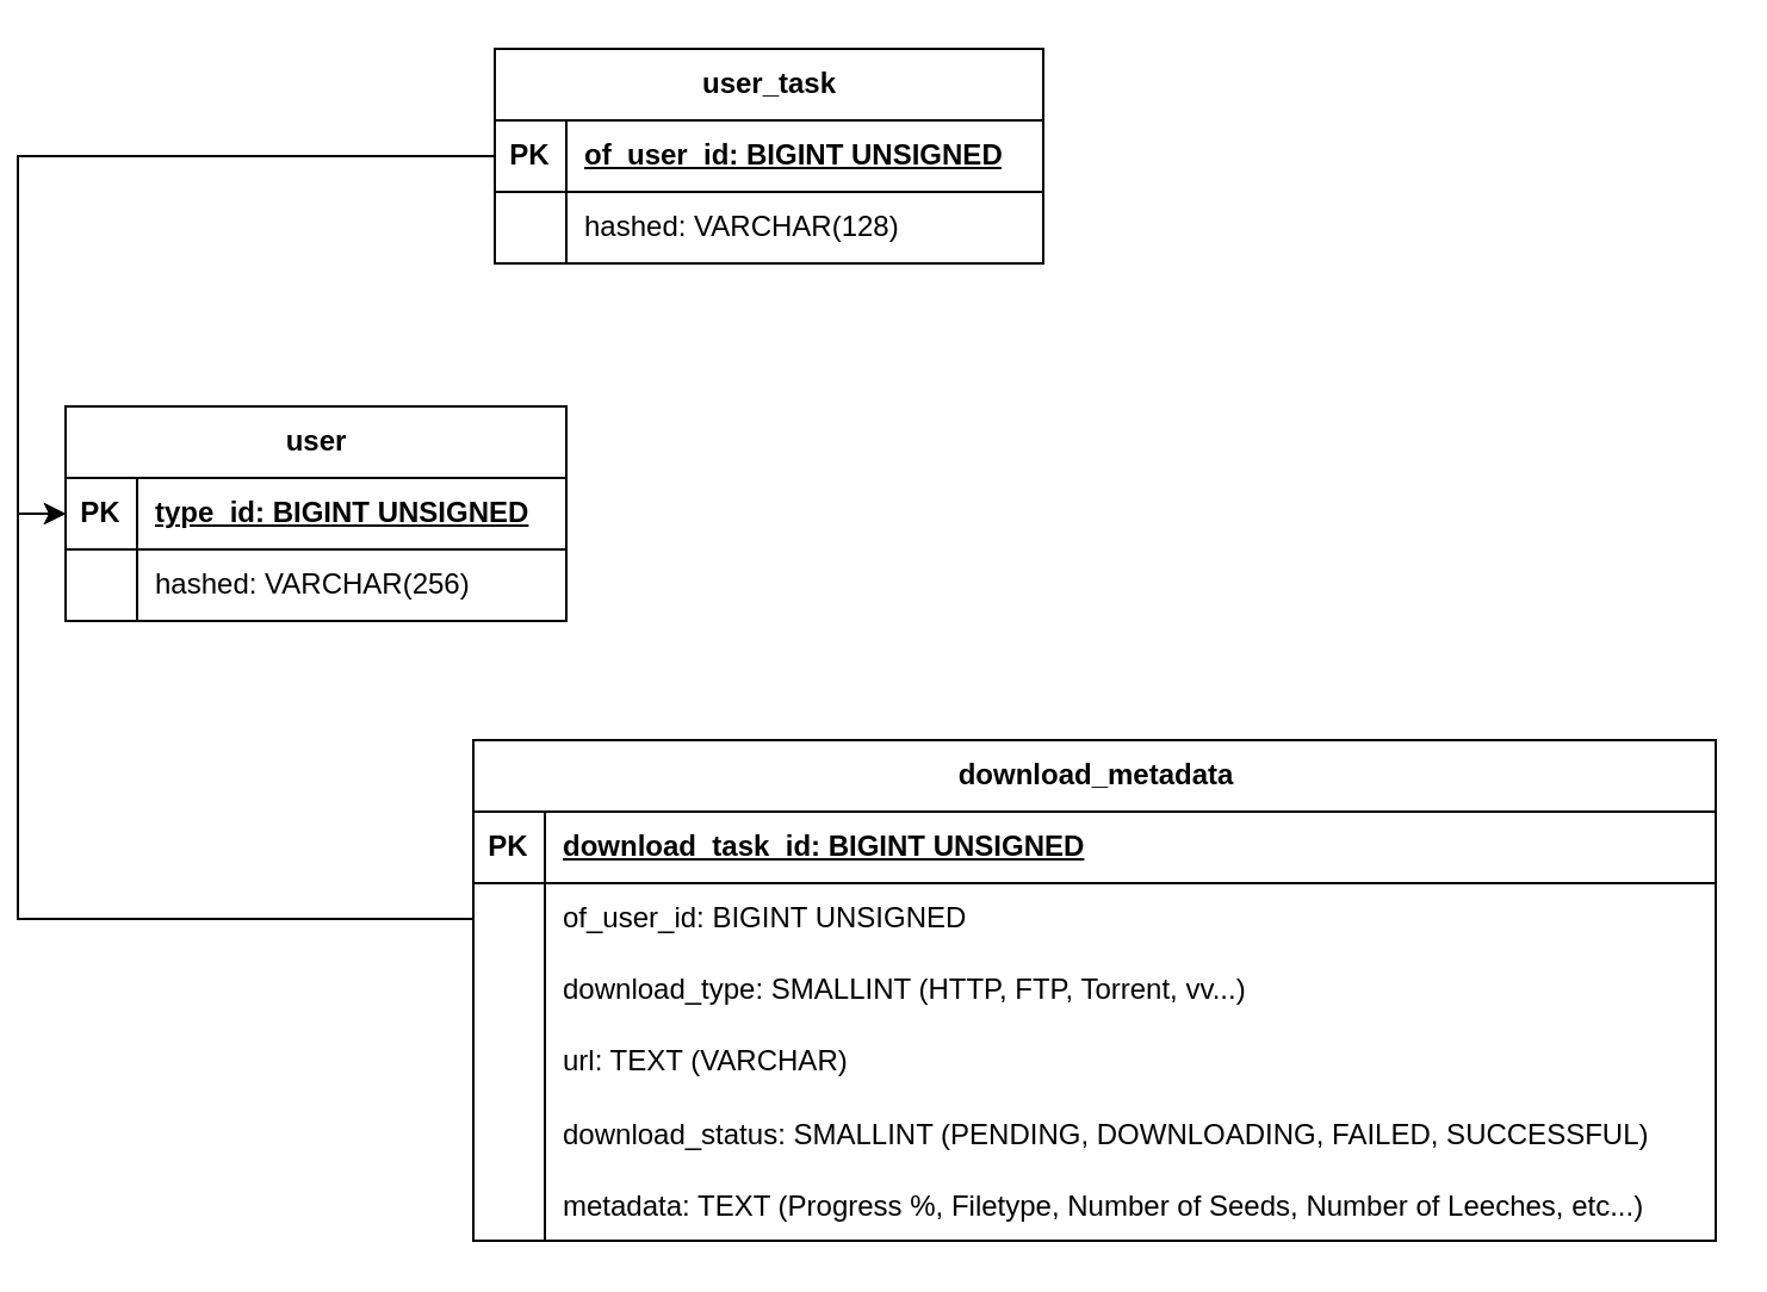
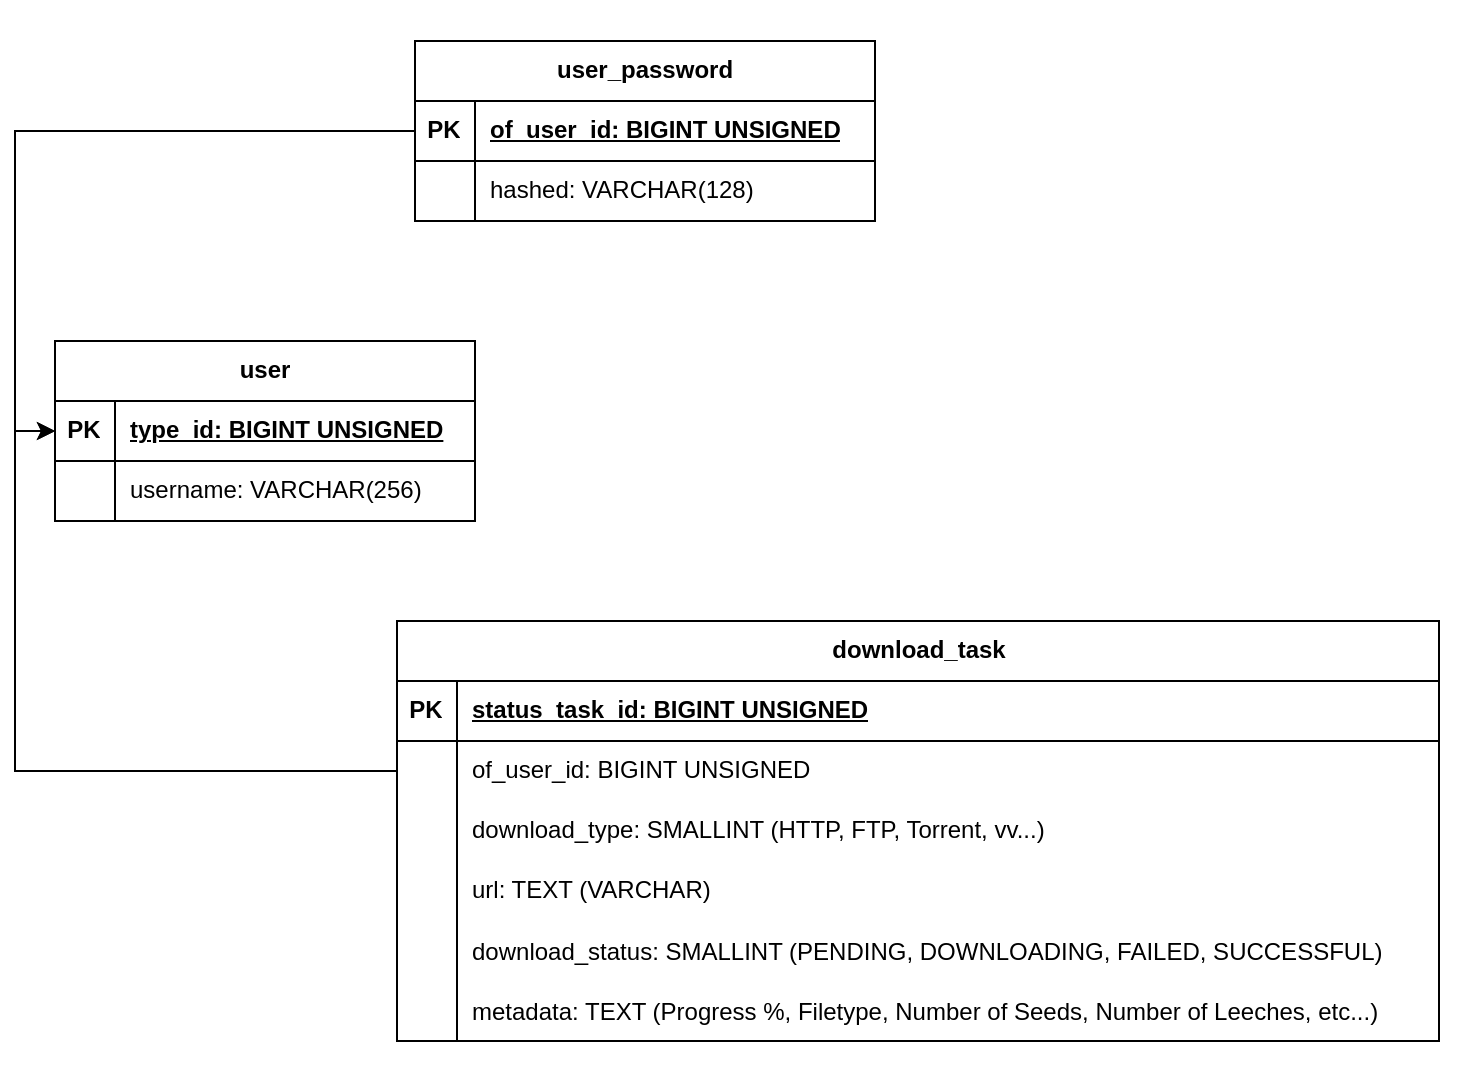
- <mxCell id="9" value="user_task" style="shape=table;startSize=30;container=1;collapsible=1;childLayout=tableLayout;fixedRows=1;rowLines=0;fontStyle=1;align=center;resizeLast=1;html=1;" vertex="1" parent="1"><mxGeometry x="200" y="20" width="230" height="90" as="geometry" /></mxCell>
+ <mxCell id="9" value="user_password" style="shape=table;startSize=30;container=1;collapsible=1;childLayout=tableLayout;fixedRows=1;rowLines=0;fontStyle=1;align=center;resizeLast=1;html=1;" vertex="1" parent="1"><mxGeometry x="200" y="20" width="230" height="90" as="geometry" /></mxCell>
- <mxCell id="8" value="hashed: VARCHAR(256)" style="shape=partialRectangle;connectable=0;fillColor=none;top=0;left=0;bottom=0;right=0;align=left;spacingLeft=6;overflow=hidden;whiteSpace=wrap;html=1;" vertex="1" parent="6"><mxGeometry x="30" width="180" height="30" as="geometry"><mxRectangle width="180" height="30" as="alternateBounds" /></mxGeometry></mxCell>
+ <mxCell id="8" value="username: VARCHAR(256)" style="shape=partialRectangle;connectable=0;fillColor=none;top=0;left=0;bottom=0;right=0;align=left;spacingLeft=6;overflow=hidden;whiteSpace=wrap;html=1;" vertex="1" parent="6"><mxGeometry x="30" width="180" height="30" as="geometry"><mxRectangle width="180" height="30" as="alternateBounds" /></mxGeometry></mxCell>
- <mxCell id="17" value="download_metadata" style="shape=table;startSize=30;container=1;collapsible=1;childLayout=tableLayout;fixedRows=1;rowLines=0;fontStyle=1;align=center;resizeLast=1;html=1;" vertex="1" parent="1"><mxGeometry x="191" y="310" width="521" height="210" as="geometry" /></mxCell>
+ <mxCell id="17" value="download_task" style="shape=table;startSize=30;container=1;collapsible=1;childLayout=tableLayout;fixedRows=1;rowLines=0;fontStyle=1;align=center;resizeLast=1;html=1;" vertex="1" parent="1"><mxGeometry x="191" y="310" width="521" height="210" as="geometry" /></mxCell>
- <mxCell id="20" value="download_task_id: BIGINT UNSIGNED" style="shape=partialRectangle;connectable=0;fillColor=none;top=0;left=0;bottom=0;right=0;align=left;spacingLeft=6;fontStyle=5;overflow=hidden;whiteSpace=wrap;html=1;" vertex="1" parent="18"><mxGeometry x="30" width="491" height="30" as="geometry"><mxRectangle width="491" height="30" as="alternateBounds" /></mxGeometry></mxCell>
+ <mxCell id="20" value="status_task_id: BIGINT UNSIGNED" style="shape=partialRectangle;connectable=0;fillColor=none;top=0;left=0;bottom=0;right=0;align=left;spacingLeft=6;fontStyle=5;overflow=hidden;whiteSpace=wrap;html=1;" vertex="1" parent="18"><mxGeometry x="30" width="491" height="30" as="geometry"><mxRectangle width="491" height="30" as="alternateBounds" /></mxGeometry></mxCell>
